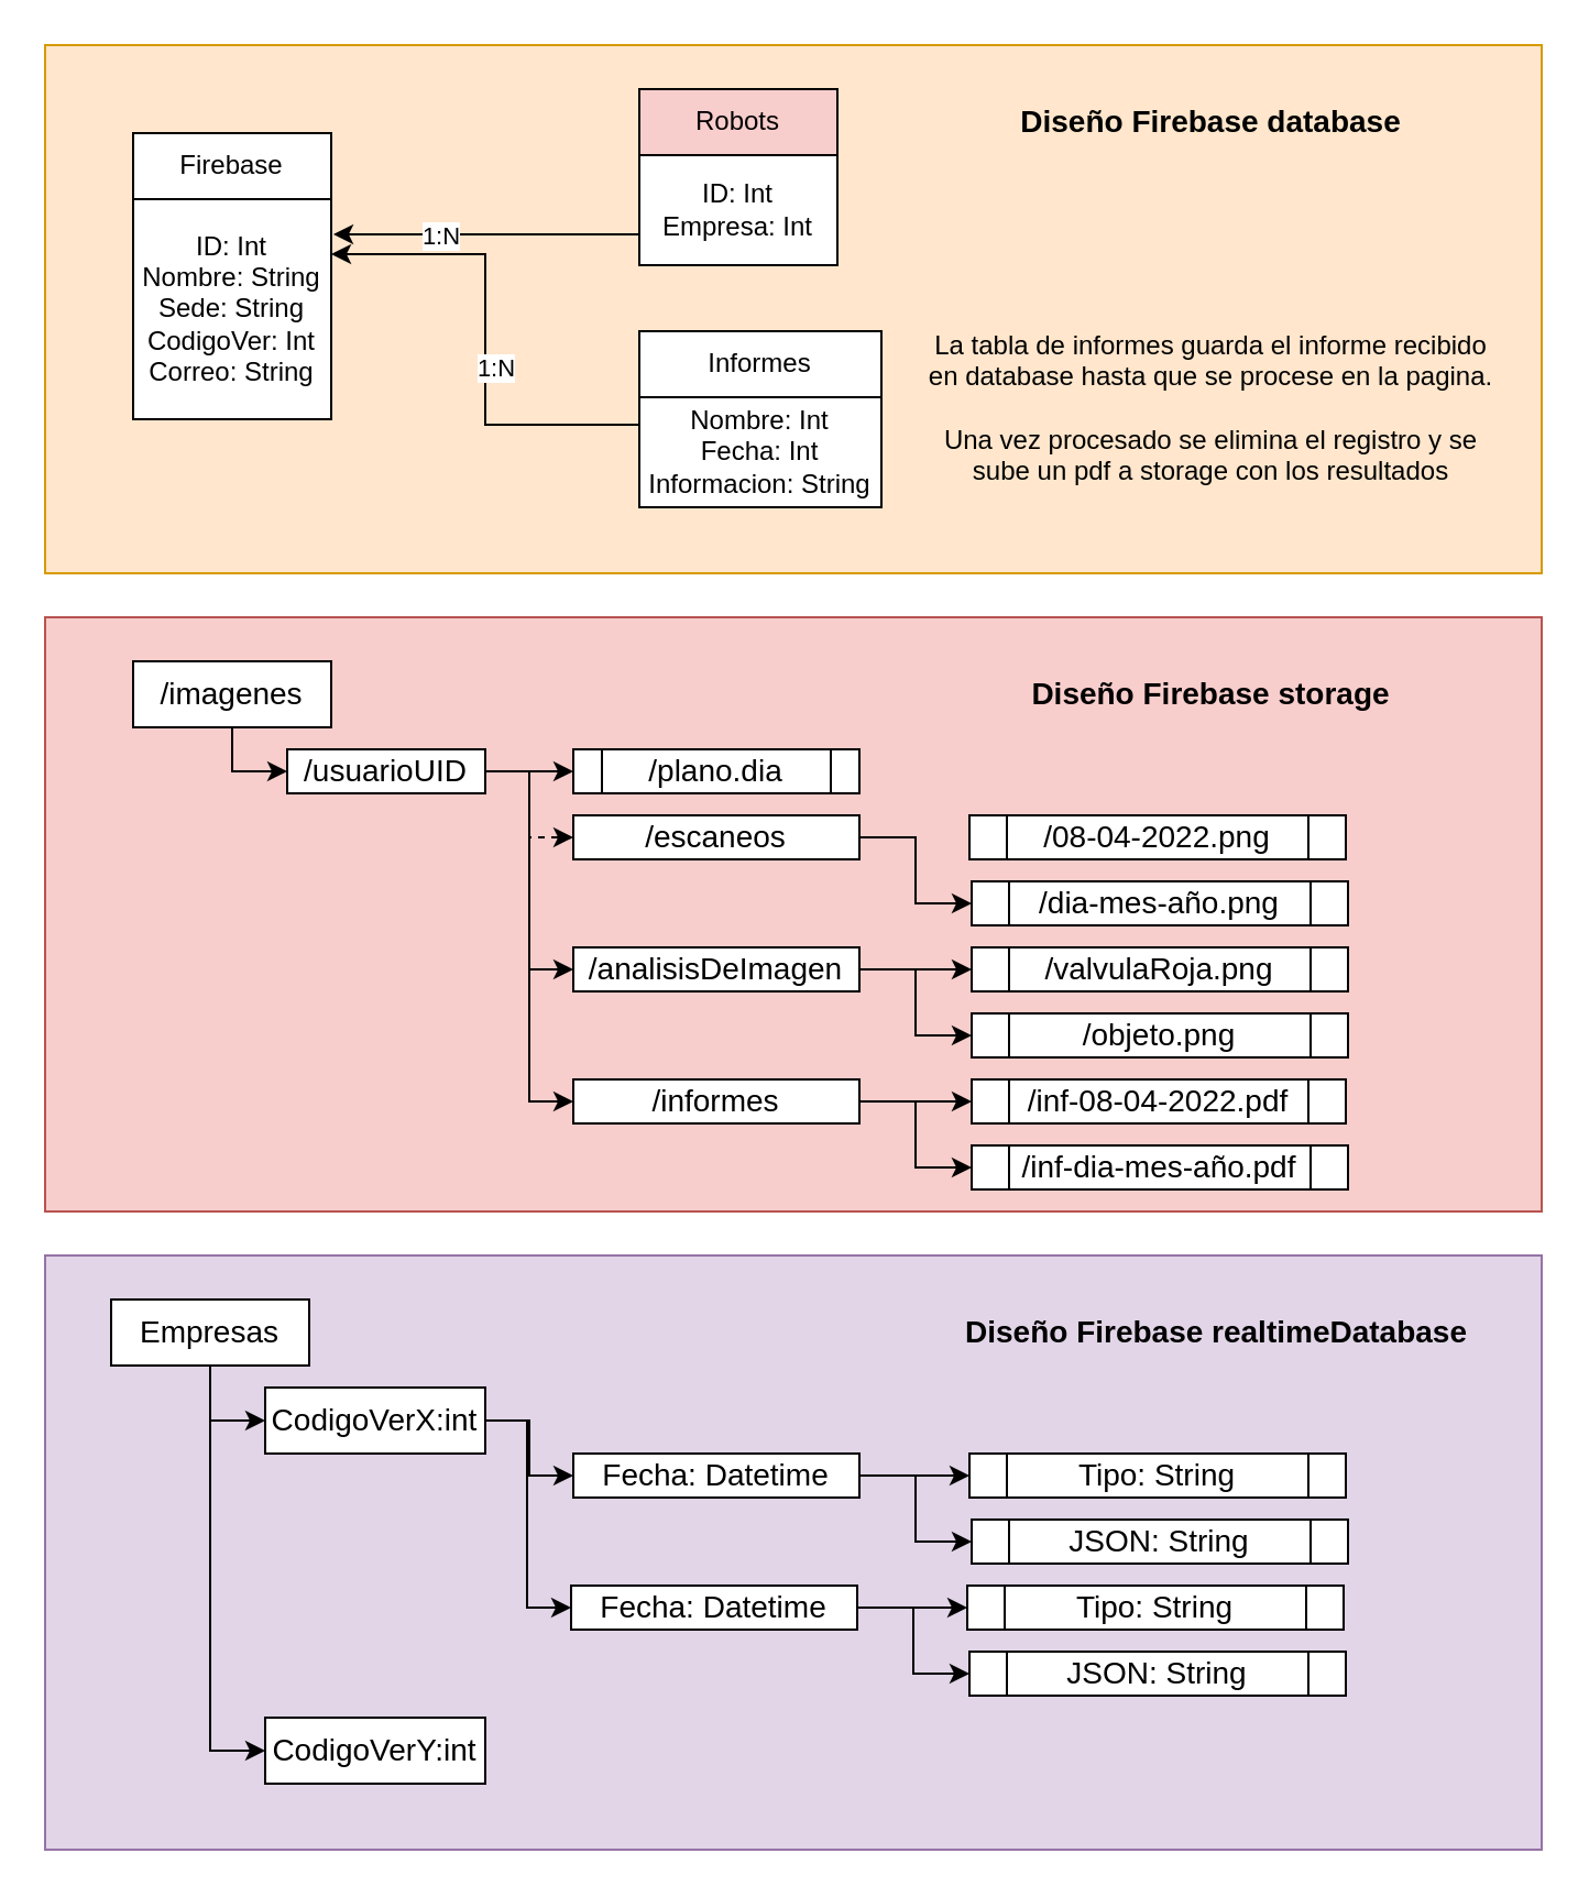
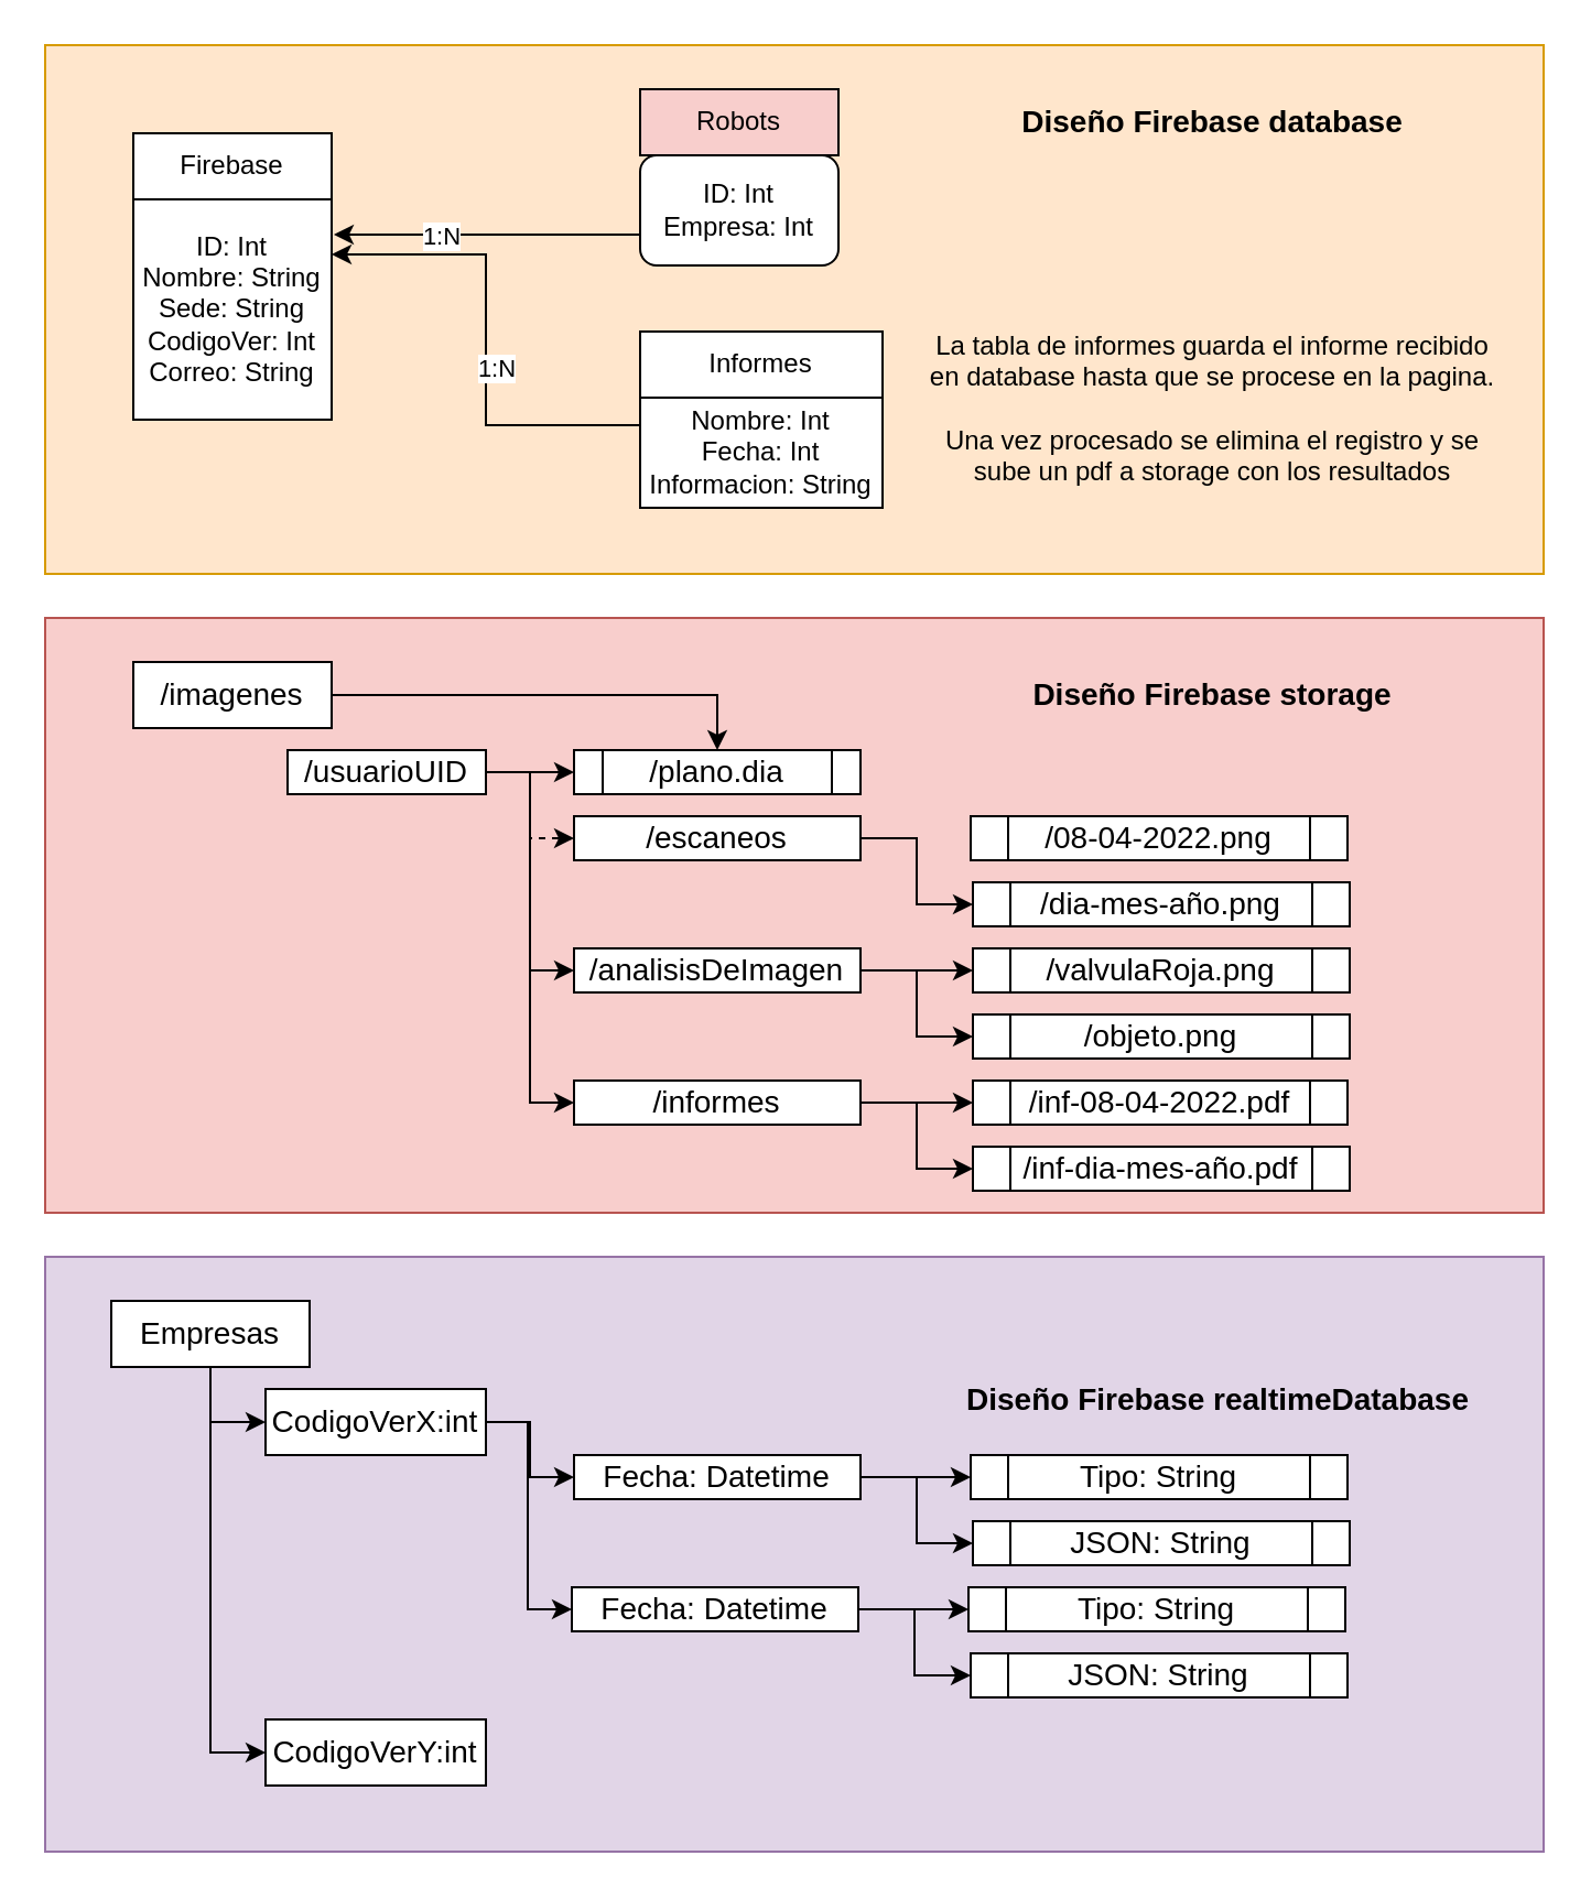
- <mxCell id="8" value="&lt;div&gt;ID: Int&lt;/div&gt;Empresa: Int" style="rounded=0;whiteSpace=wrap;html=1;" parent="1" vertex="1"><mxGeometry x="290" y="70" width="90" height="50" as="geometry" /></mxCell>
+ <mxCell id="8" value="&lt;div&gt;ID: Int&lt;/div&gt;Empresa: Int" style="whiteSpace=wrap;html=1;rounded=1;" parent="1" vertex="1"><mxGeometry x="290" y="70" width="90" height="50" as="geometry" /></mxCell>
- <mxCell id="17" value="" style="edgeStyle=orthogonalEdgeStyle;rounded=0;orthogonalLoop=1;jettySize=auto;html=1;fontSize=14;entryX=0;entryY=0.5;entryDx=0;entryDy=0;" parent="1" source="18" target="20" edge="1"><mxGeometry relative="1" as="geometry" /></mxCell>
+ <mxCell id="17" value="" style="edgeStyle=orthogonalEdgeStyle;rounded=0;orthogonalLoop=1;jettySize=auto;html=1;fontSize=14;" parent="1" source="18" target="31" edge="1"><mxGeometry relative="1" as="geometry" /></mxCell>
- <mxCell id="40" value="Diseño Firebase realtimeDatabase" style="text;html=1;strokeColor=none;fillColor=none;align=center;verticalAlign=middle;whiteSpace=wrap;rounded=0;fontStyle=1;fontSize=14;" parent="1" vertex="1"><mxGeometry x="435" y="590" width="235" height="30" as="geometry" /></mxCell>
+ <mxCell id="40" value="Diseño Firebase realtimeDatabase" style="text;html=1;strokeColor=none;fillColor=none;align=center;verticalAlign=middle;whiteSpace=wrap;rounded=0;fontStyle=1;fontSize=14;" parent="1" vertex="1"><mxGeometry x="435" y="620" width="235" height="30" as="geometry" /></mxCell>
